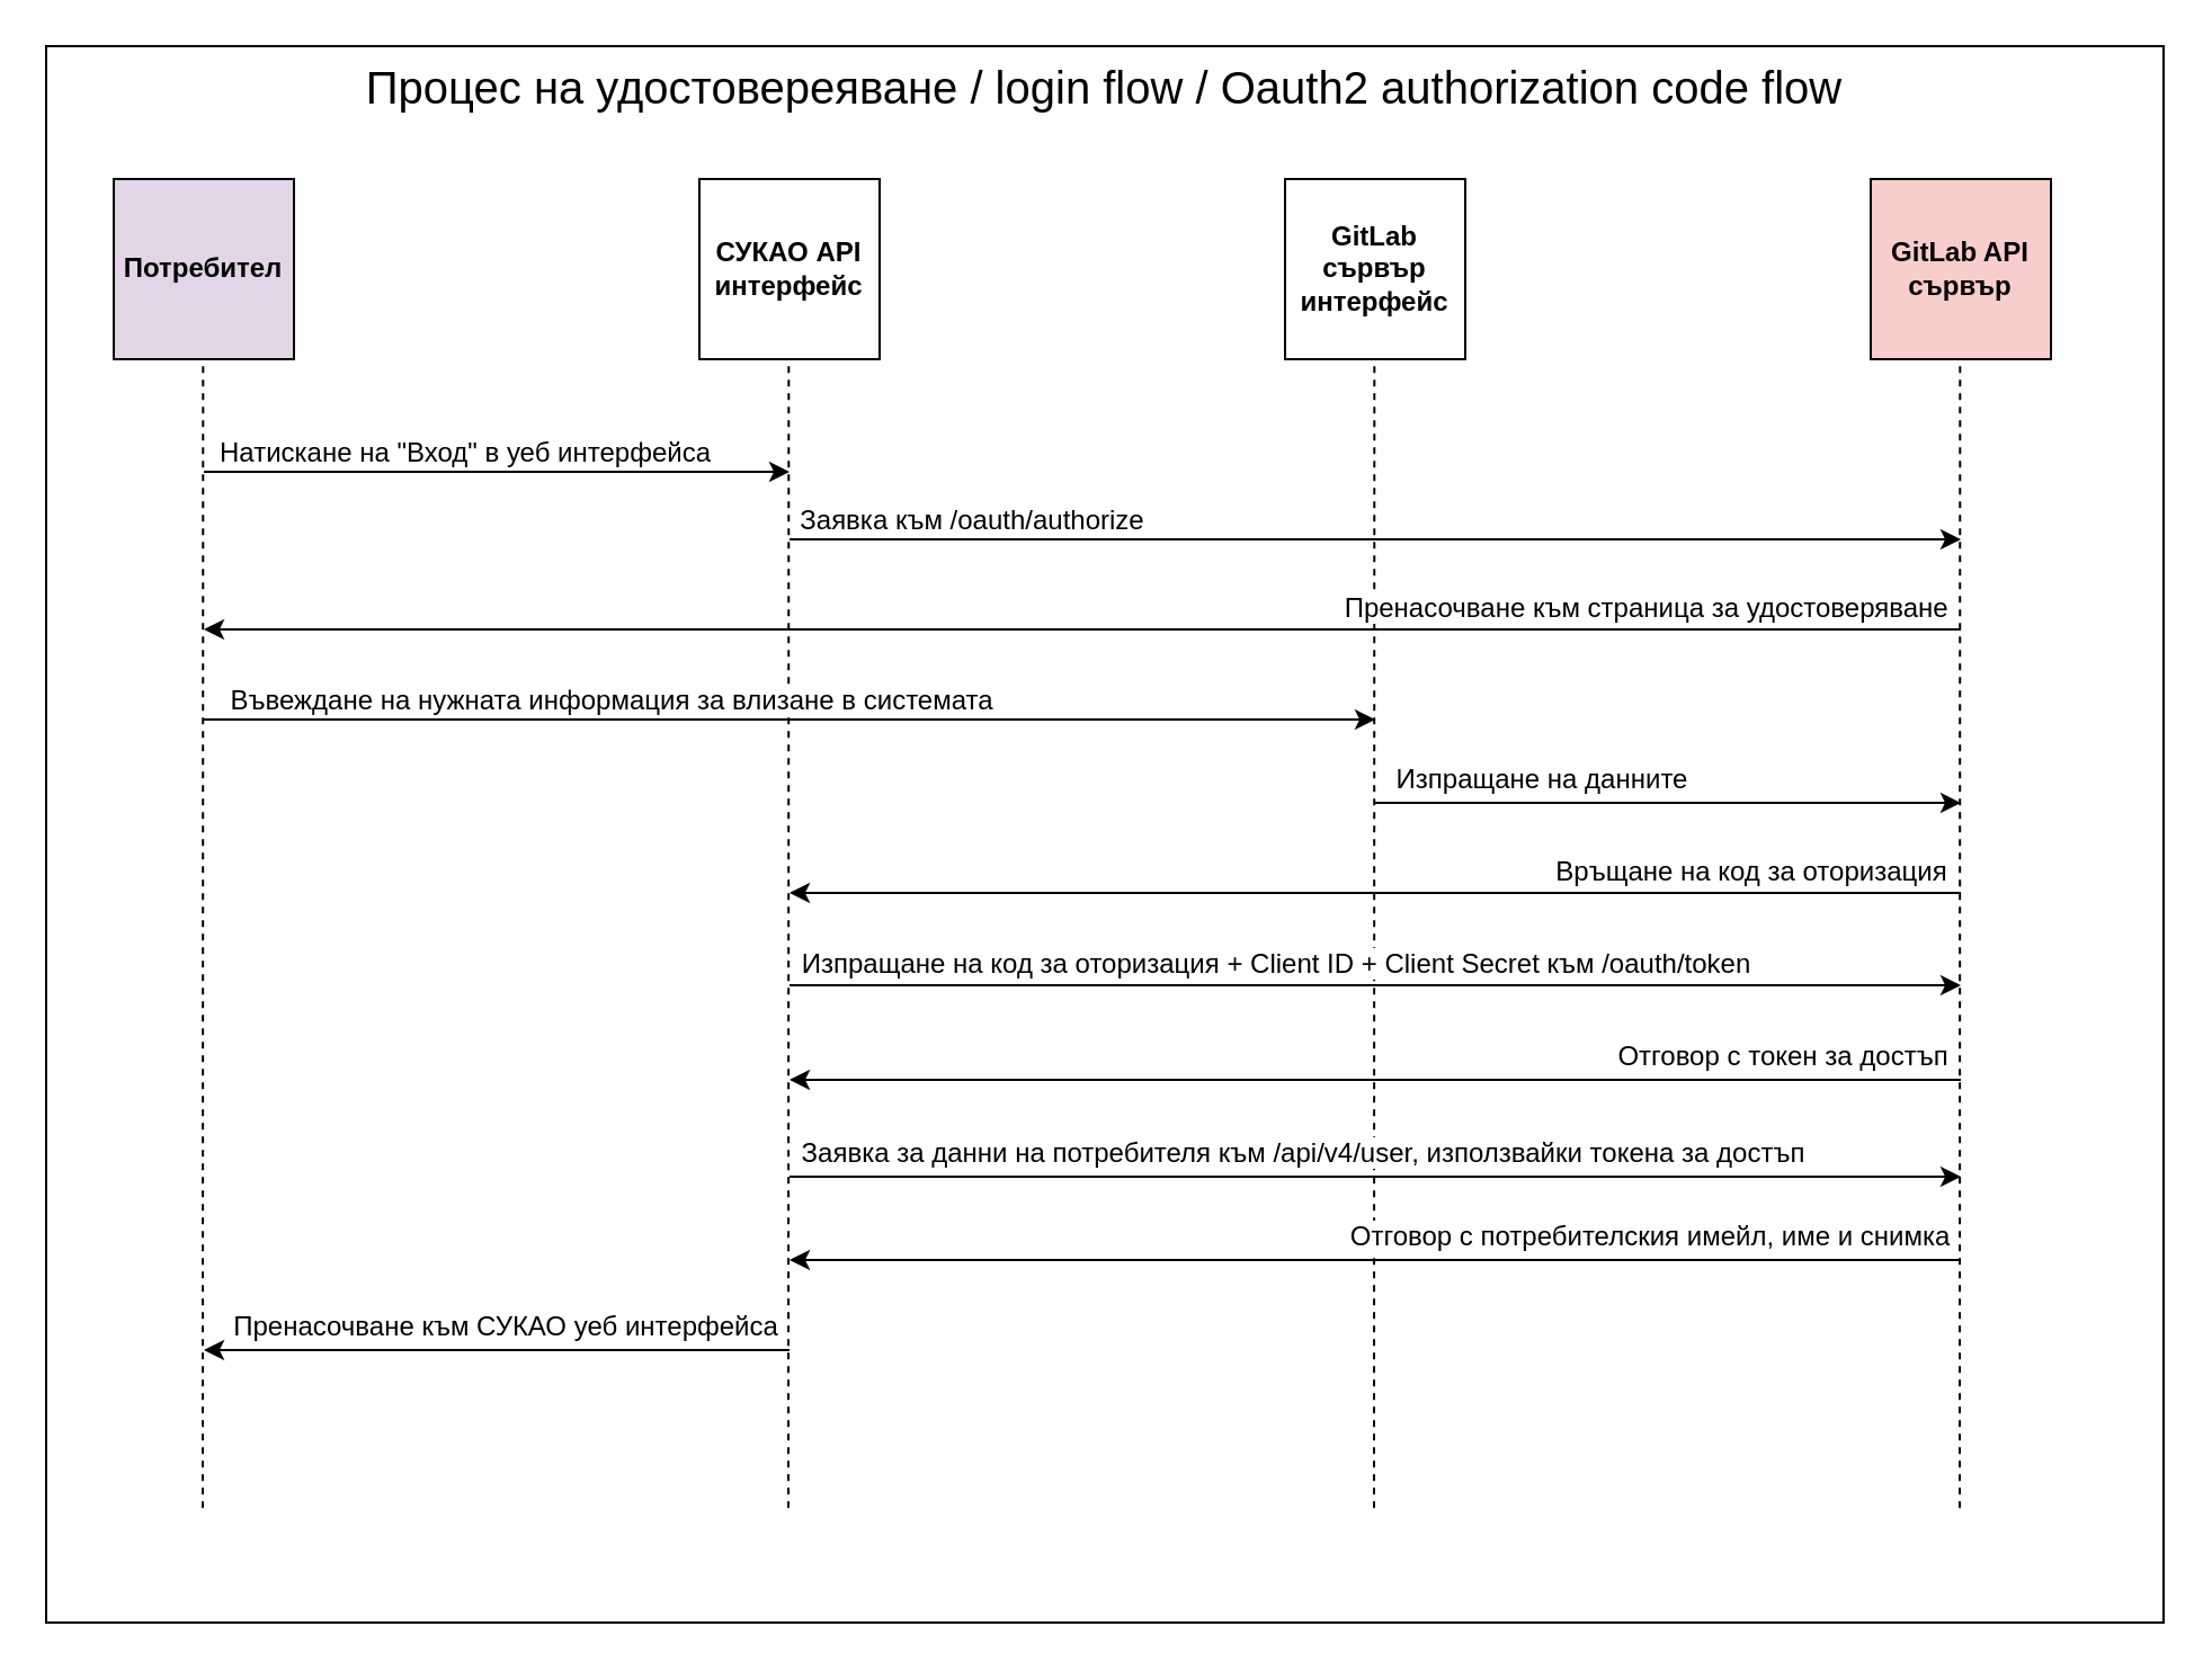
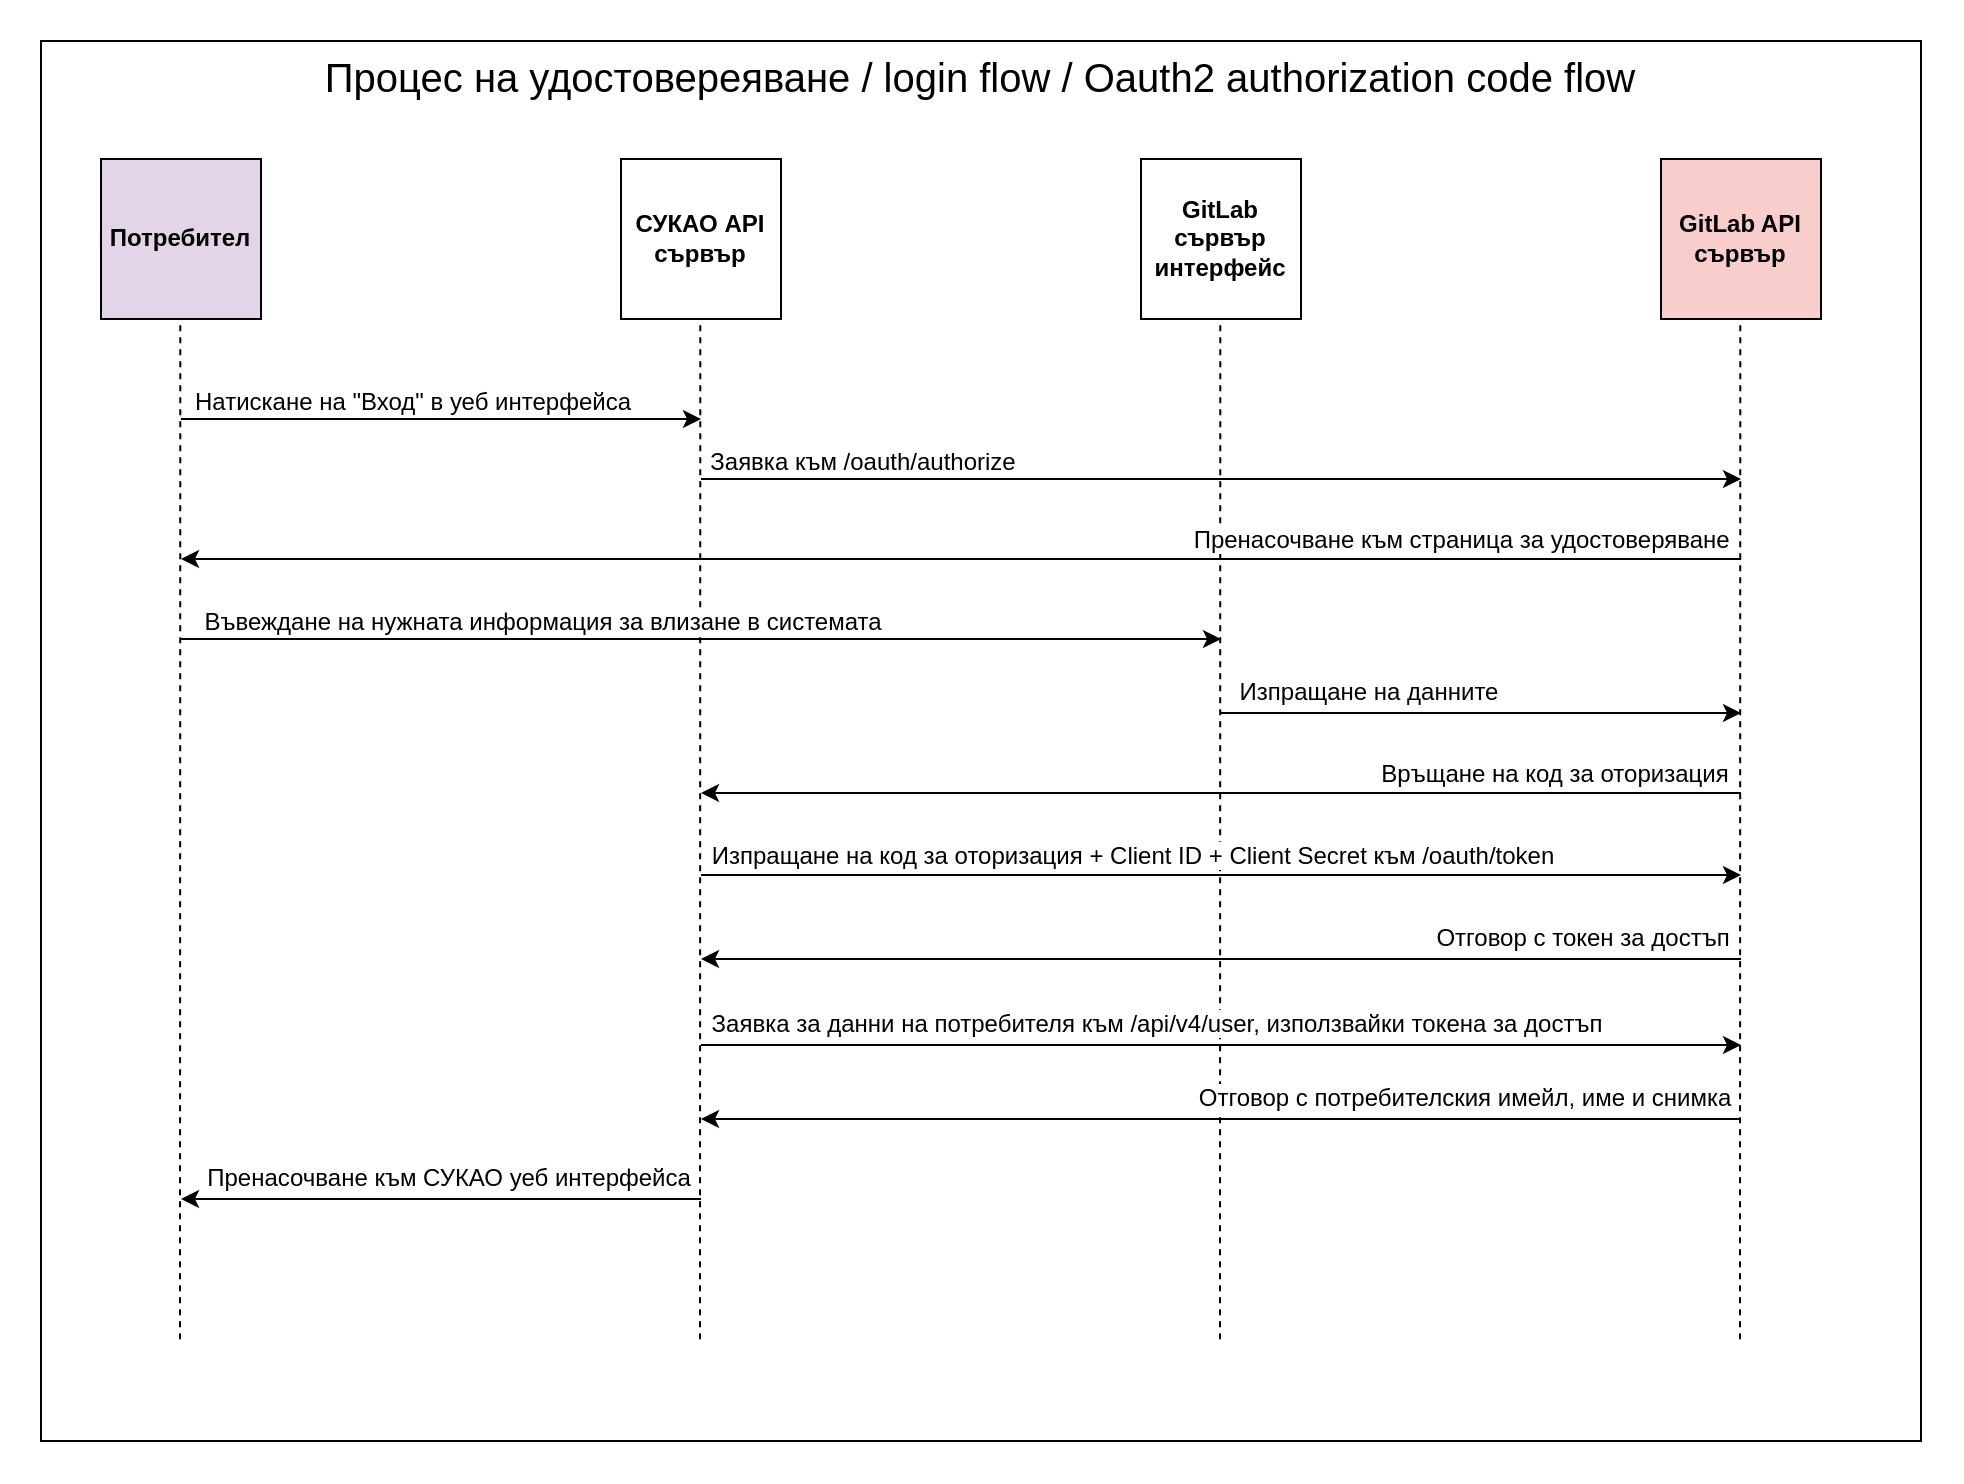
- <mxCell id="8" value="&lt;font color=&quot;#000000&quot;&gt;&lt;b&gt;СУКАО API интерфейс&lt;/b&gt;&lt;/font&gt;" style="whiteSpace=wrap;html=1;aspect=fixed;fillColor=#FFFFFF;strokeColor=#000000;" vertex="1" parent="1"><mxGeometry x="310" y="79" width="80" height="80" as="geometry" /></mxCell>
+ <mxCell id="8" value="&lt;font color=&quot;#000000&quot;&gt;&lt;b&gt;СУКАО API сървър&lt;/b&gt;&lt;/font&gt;" style="whiteSpace=wrap;html=1;aspect=fixed;fillColor=#FFFFFF;strokeColor=#000000;" vertex="1" parent="1"><mxGeometry x="310" y="79" width="80" height="80" as="geometry" /></mxCell>
